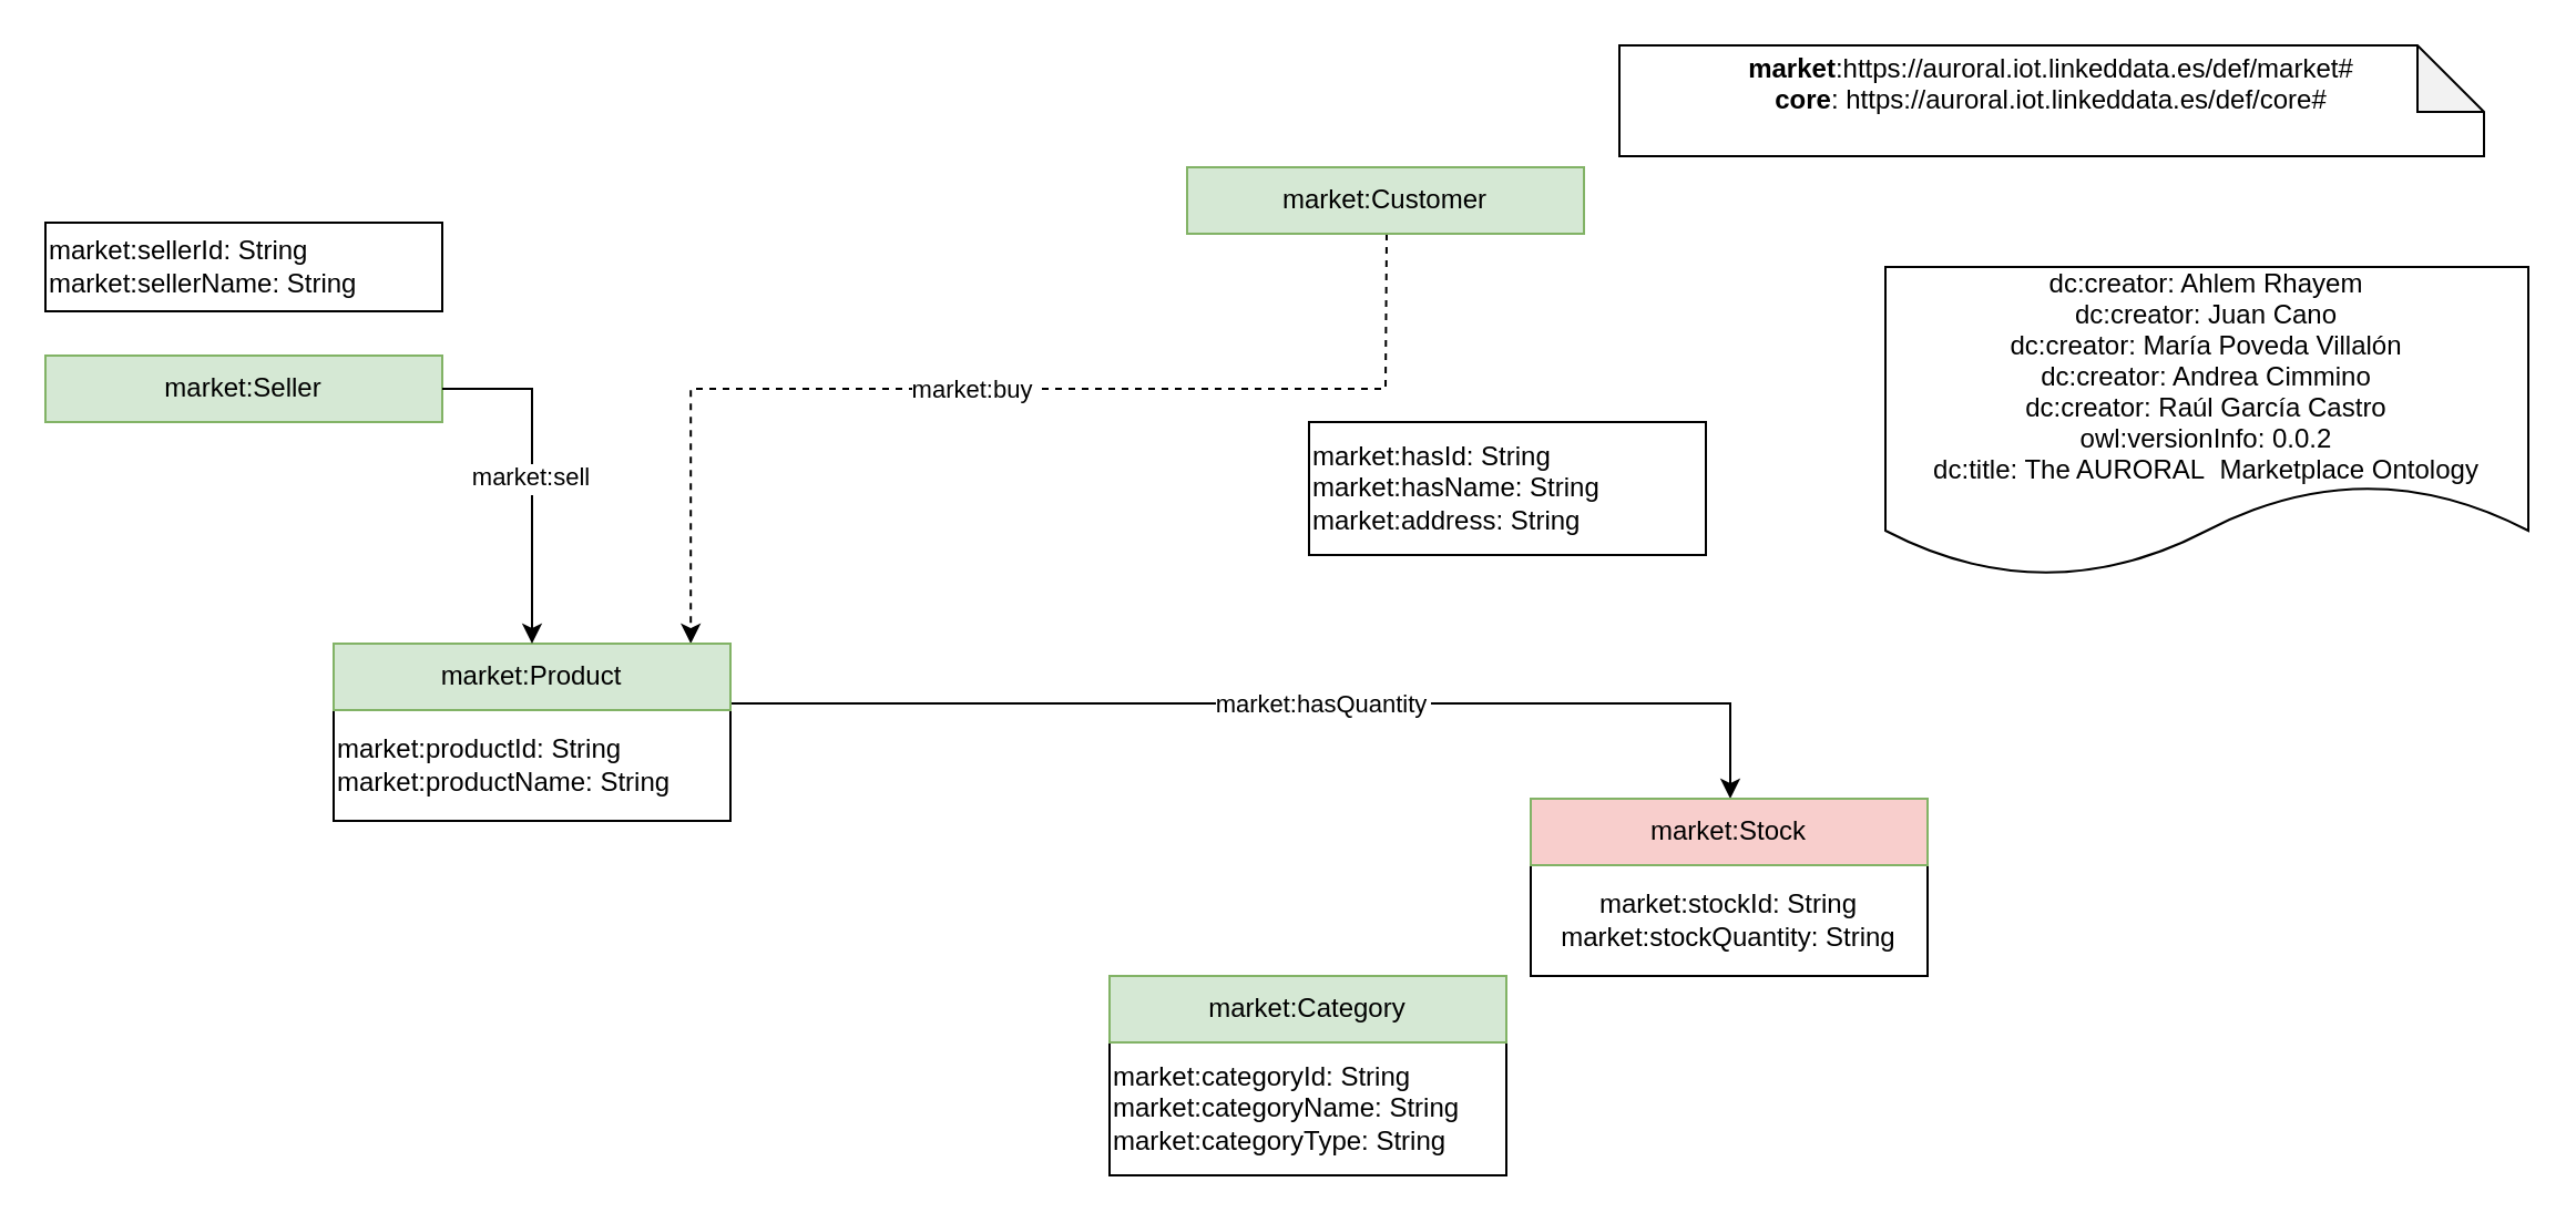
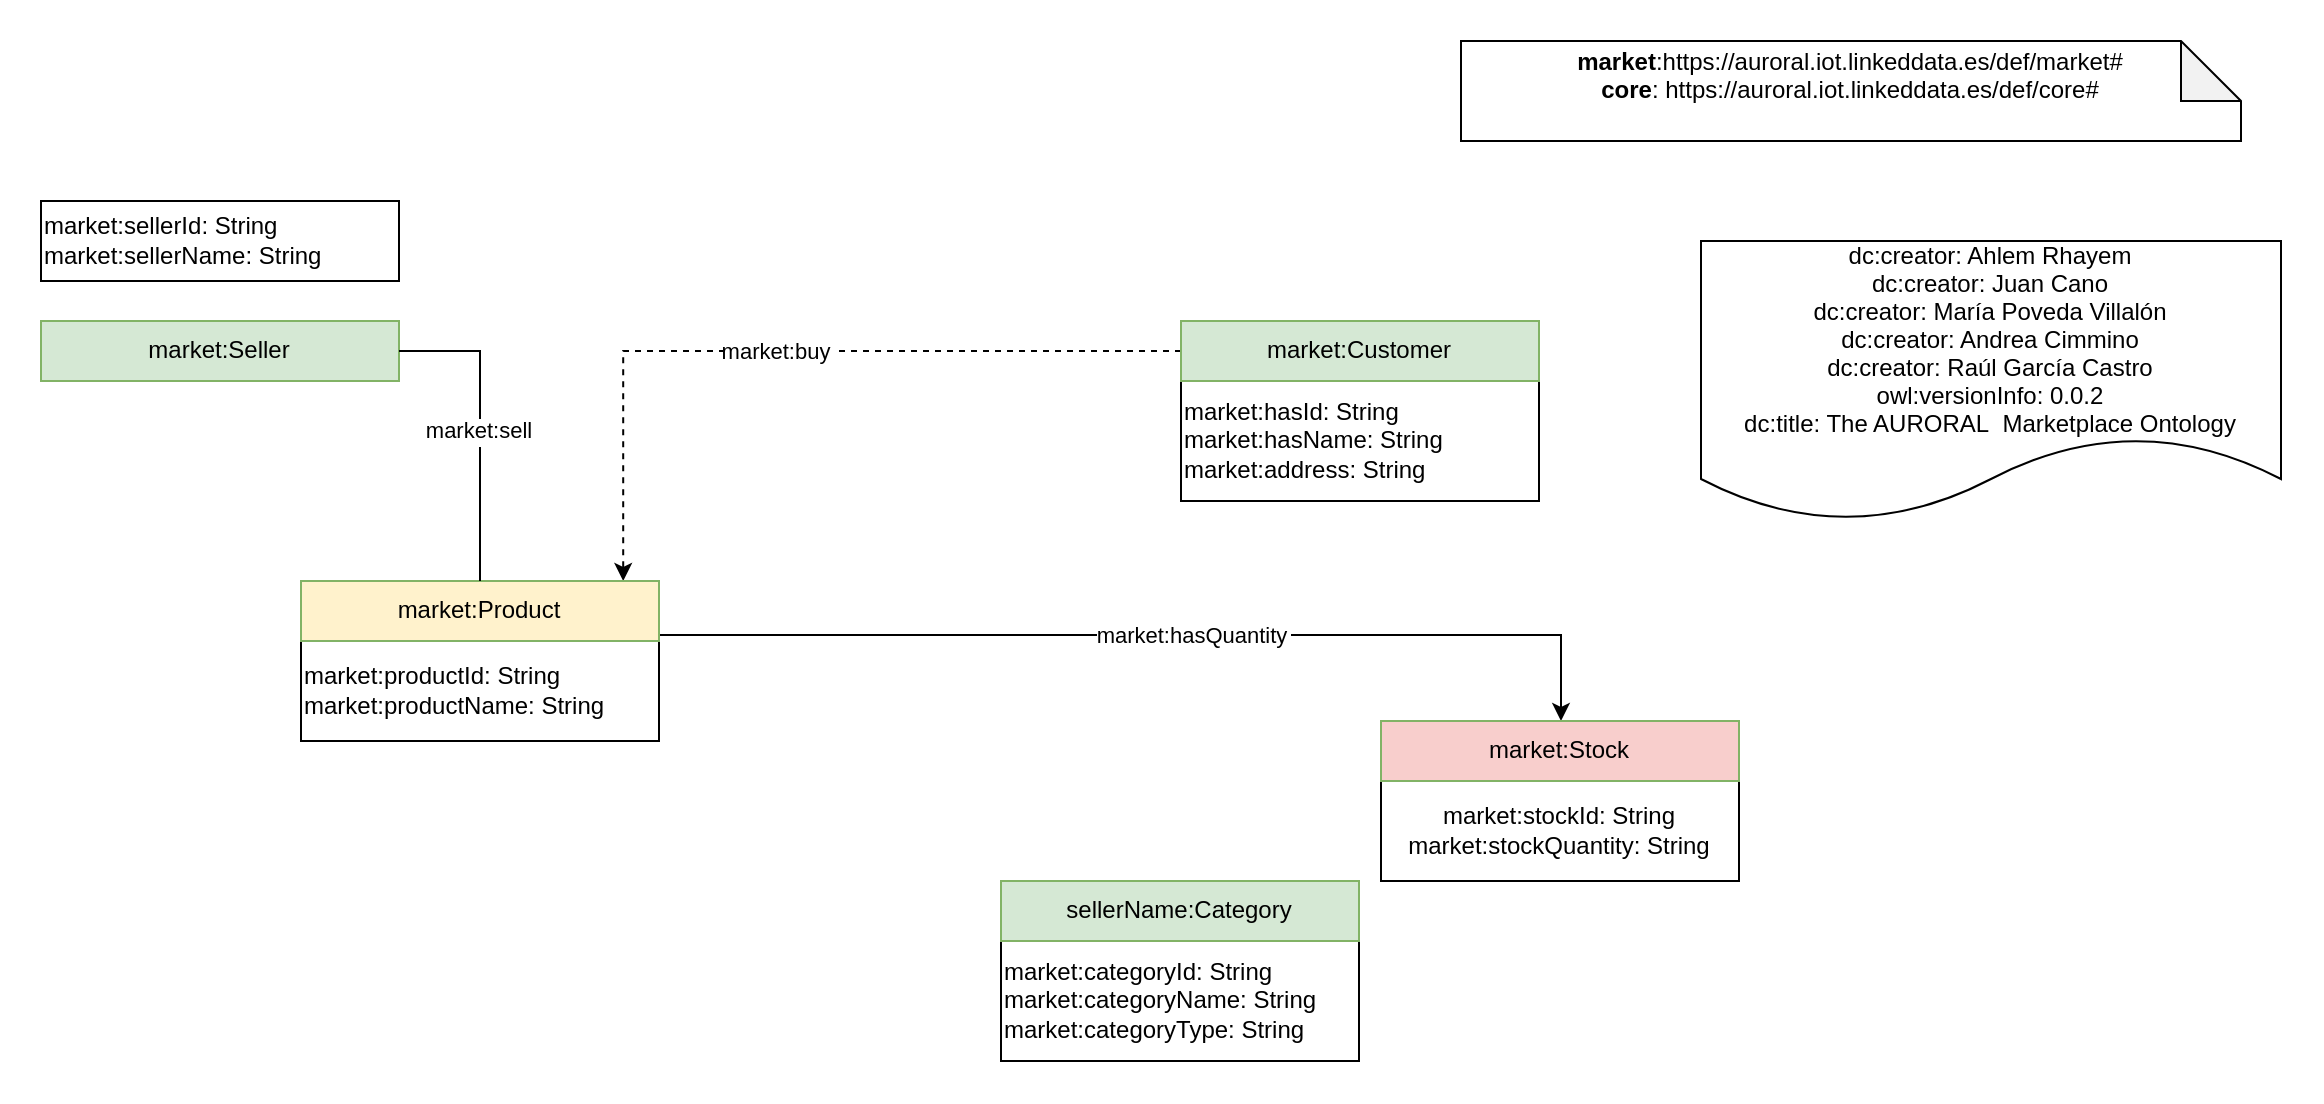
- <mxCell id="7" value="market:Customer" style="rounded=0;whiteSpace=wrap;html=1;snapToPoint=1;points=[[0.1,0],[0.2,0],[0.3,0],[0.4,0],[0.5,0],[0.6,0],[0.7,0],[0.8,0],[0.9,0],[0,0.1],[0,0.3],[0,0.5],[0,0.7],[0,0.9],[0.1,1],[0.2,1],[0.3,1],[0.4,1],[0.5,1],[0.6,1],[0.7,1],[0.8,1],[0.9,1],[1,0.1],[1,0.3],[1,0.5],[1,0.7],[1,0.9]];fillColor=#d5e8d4;strokeColor=#82b366;" parent="1" vertex="1"><mxGeometry x="535" y="75" width="179" height="30" as="geometry" /></mxCell>
+ <mxCell id="7" value="market:Customer" style="rounded=0;whiteSpace=wrap;html=1;snapToPoint=1;points=[[0.1,0],[0.2,0],[0.3,0],[0.4,0],[0.5,0],[0.6,0],[0.7,0],[0.8,0],[0.9,0],[0,0.1],[0,0.3],[0,0.5],[0,0.7],[0,0.9],[0.1,1],[0.2,1],[0.3,1],[0.4,1],[0.5,1],[0.6,1],[0.7,1],[0.8,1],[0.9,1],[1,0.1],[1,0.3],[1,0.5],[1,0.7],[1,0.9]];fillColor=#d5e8d4;strokeColor=#82b366;" parent="1" vertex="1"><mxGeometry x="590" y="160" width="179" height="30" as="geometry" /></mxCell>
- <mxCell id="16" value="market:sell" style="edgeStyle=orthogonalEdgeStyle;rounded=0;orthogonalLoop=1;jettySize=auto;fontSize=11;endArrow=classic;endFill=1;entryX=0.5;entryY=0;entryDx=0;entryDy=0;" edge="1" parent="1" source="11" target="13"><mxGeometry x="0.026" relative="1" as="geometry"><mxPoint as="offset" /><mxPoint x="487.9" y="80" as="sourcePoint" /><mxPoint x="199" y="175" as="targetPoint" /><Array as="points"><mxPoint x="240" y="175" /></Array></mxGeometry></mxCell>
+ <mxCell id="16" value="market:sell" style="edgeStyle=orthogonalEdgeStyle;rounded=0;orthogonalLoop=1;jettySize=auto;fontSize=11;endArrow=none;endFill=1;entryX=0.5;entryY=0;entryDx=0;entryDy=0;" edge="1" parent="1" source="11" target="13"><mxGeometry x="0.026" relative="1" as="geometry"><mxPoint as="offset" /><mxPoint x="487.9" y="80" as="sourcePoint" /><mxPoint x="199" y="175" as="targetPoint" /><Array as="points"><mxPoint x="240" y="175" /></Array></mxGeometry></mxCell>
- <mxCell id="13" value="market:Product" style="rounded=0;whiteSpace=wrap;html=1;snapToPoint=1;points=[[0.1,0],[0.2,0],[0.3,0],[0.4,0],[0.5,0],[0.6,0],[0.7,0],[0.8,0],[0.9,0],[0,0.1],[0,0.3],[0,0.5],[0,0.7],[0,0.9],[0.1,1],[0.2,1],[0.3,1],[0.4,1],[0.5,1],[0.6,1],[0.7,1],[0.8,1],[0.9,1],[1,0.1],[1,0.3],[1,0.5],[1,0.7],[1,0.9]];fillColor=#d5e8d4;strokeColor=#82b366;" parent="1" vertex="1"><mxGeometry x="150" y="290" width="179" height="30" as="geometry" /></mxCell>
+ <mxCell id="13" value="market:Product" style="rounded=0;whiteSpace=wrap;html=1;snapToPoint=1;points=[[0.1,0],[0.2,0],[0.3,0],[0.4,0],[0.5,0],[0.6,0],[0.7,0],[0.8,0],[0.9,0],[0,0.1],[0,0.3],[0,0.5],[0,0.7],[0,0.9],[0.1,1],[0.2,1],[0.3,1],[0.4,1],[0.5,1],[0.6,1],[0.7,1],[0.8,1],[0.9,1],[1,0.1],[1,0.3],[1,0.5],[1,0.7],[1,0.9]];fillColor=#fff2cc;strokeColor=#82b366;" parent="1" vertex="1"><mxGeometry x="150" y="290" width="179" height="30" as="geometry" /></mxCell>
- <mxCell id="15" value="market:Category" style="rounded=0;whiteSpace=wrap;html=1;snapToPoint=1;points=[[0.1,0],[0.2,0],[0.3,0],[0.4,0],[0.5,0],[0.6,0],[0.7,0],[0.8,0],[0.9,0],[0,0.1],[0,0.3],[0,0.5],[0,0.7],[0,0.9],[0.1,1],[0.2,1],[0.3,1],[0.4,1],[0.5,1],[0.6,1],[0.7,1],[0.8,1],[0.9,1],[1,0.1],[1,0.3],[1,0.5],[1,0.7],[1,0.9]];fillColor=#d5e8d4;strokeColor=#82b366;" parent="1" vertex="1"><mxGeometry x="500" y="440" width="179" height="30" as="geometry" /></mxCell>
+ <mxCell id="15" value="sellerName:Category" style="rounded=0;whiteSpace=wrap;html=1;snapToPoint=1;points=[[0.1,0],[0.2,0],[0.3,0],[0.4,0],[0.5,0],[0.6,0],[0.7,0],[0.8,0],[0.9,0],[0,0.1],[0,0.3],[0,0.5],[0,0.7],[0,0.9],[0.1,1],[0.2,1],[0.3,1],[0.4,1],[0.5,1],[0.6,1],[0.7,1],[0.8,1],[0.9,1],[1,0.1],[1,0.3],[1,0.5],[1,0.7],[1,0.9]];fillColor=#d5e8d4;strokeColor=#82b366;" parent="1" vertex="1"><mxGeometry x="500" y="440" width="179" height="30" as="geometry" /></mxCell>
